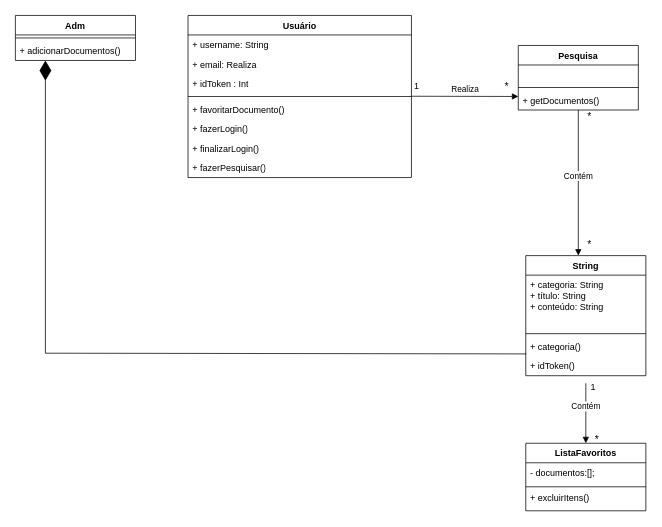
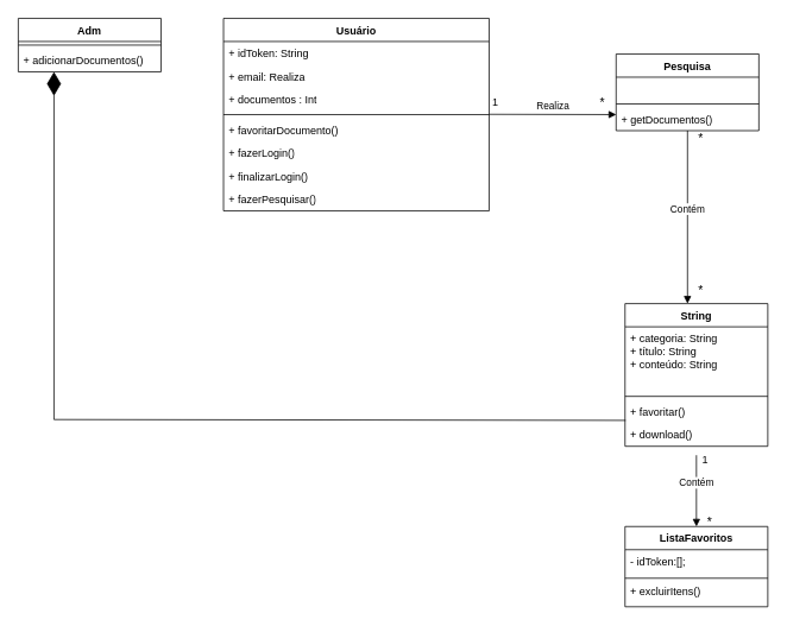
- <mxCell id="3" value="+ username: String&lt;br&gt;&lt;br&gt;" style="text;strokeColor=none;fillColor=none;align=left;verticalAlign=top;spacingLeft=4;spacingRight=4;overflow=hidden;rotatable=0;points=[[0,0.5],[1,0.5]];portConstraint=eastwest;whiteSpace=wrap;html=1;" parent="2" vertex="1"><mxGeometry y="26" width="297.67" height="26" as="geometry" /></mxCell>
+ <mxCell id="3" value="+ idToken: String&lt;br&gt;&lt;br&gt;" style="text;strokeColor=none;fillColor=none;align=left;verticalAlign=top;spacingLeft=4;spacingRight=4;overflow=hidden;rotatable=0;points=[[0,0.5],[1,0.5]];portConstraint=eastwest;whiteSpace=wrap;html=1;" parent="2" vertex="1"><mxGeometry y="26" width="297.67" height="26" as="geometry" /></mxCell>
- <mxCell id="5" value="+ idToken : Int" style="text;strokeColor=none;fillColor=none;align=left;verticalAlign=top;spacingLeft=4;spacingRight=4;overflow=hidden;rotatable=0;points=[[0,0.5],[1,0.5]];portConstraint=eastwest;whiteSpace=wrap;html=1;" parent="2" vertex="1"><mxGeometry y="78" width="297.67" height="26" as="geometry" /></mxCell>
+ <mxCell id="5" value="+ documentos : Int" style="text;strokeColor=none;fillColor=none;align=left;verticalAlign=top;spacingLeft=4;spacingRight=4;overflow=hidden;rotatable=0;points=[[0,0.5],[1,0.5]];portConstraint=eastwest;whiteSpace=wrap;html=1;" parent="2" vertex="1"><mxGeometry y="78" width="297.67" height="26" as="geometry" /></mxCell>
- <mxCell id="31" value="+ categoria()" style="text;strokeColor=none;fillColor=none;align=left;verticalAlign=top;spacingLeft=4;spacingRight=4;overflow=hidden;rotatable=0;points=[[0,0.5],[1,0.5]];portConstraint=eastwest;whiteSpace=wrap;html=1;" parent="28" vertex="1"><mxGeometry y="108" width="160" height="26" as="geometry" /></mxCell>
+ <mxCell id="31" value="+ favoritar()" style="text;strokeColor=none;fillColor=none;align=left;verticalAlign=top;spacingLeft=4;spacingRight=4;overflow=hidden;rotatable=0;points=[[0,0.5],[1,0.5]];portConstraint=eastwest;whiteSpace=wrap;html=1;" parent="28" vertex="1"><mxGeometry y="108" width="160" height="26" as="geometry" /></mxCell>
- <mxCell id="32" value="+ idToken()" style="text;strokeColor=none;fillColor=none;align=left;verticalAlign=top;spacingLeft=4;spacingRight=4;overflow=hidden;rotatable=0;points=[[0,0.5],[1,0.5]];portConstraint=eastwest;whiteSpace=wrap;html=1;" vertex="1" parent="28"><mxGeometry y="134" width="160" height="26" as="geometry" /></mxCell>
+ <mxCell id="32" value="+ download()" style="text;strokeColor=none;fillColor=none;align=left;verticalAlign=top;spacingLeft=4;spacingRight=4;overflow=hidden;rotatable=0;points=[[0,0.5],[1,0.5]];portConstraint=eastwest;whiteSpace=wrap;html=1;" vertex="1" parent="28"><mxGeometry y="134" width="160" height="26" as="geometry" /></mxCell>
- <mxCell id="24" value="- documentos:[];" style="text;strokeColor=none;fillColor=none;align=left;verticalAlign=top;spacingLeft=4;spacingRight=4;overflow=hidden;rotatable=0;points=[[0,0.5],[1,0.5]];portConstraint=eastwest;whiteSpace=wrap;html=1;" vertex="1" parent="23"><mxGeometry y="26" width="160" height="30" as="geometry" /></mxCell>
+ <mxCell id="24" value="- idToken:[];" style="text;strokeColor=none;fillColor=none;align=left;verticalAlign=top;spacingLeft=4;spacingRight=4;overflow=hidden;rotatable=0;points=[[0,0.5],[1,0.5]];portConstraint=eastwest;whiteSpace=wrap;html=1;" vertex="1" parent="23"><mxGeometry y="26" width="160" height="30" as="geometry" /></mxCell>
